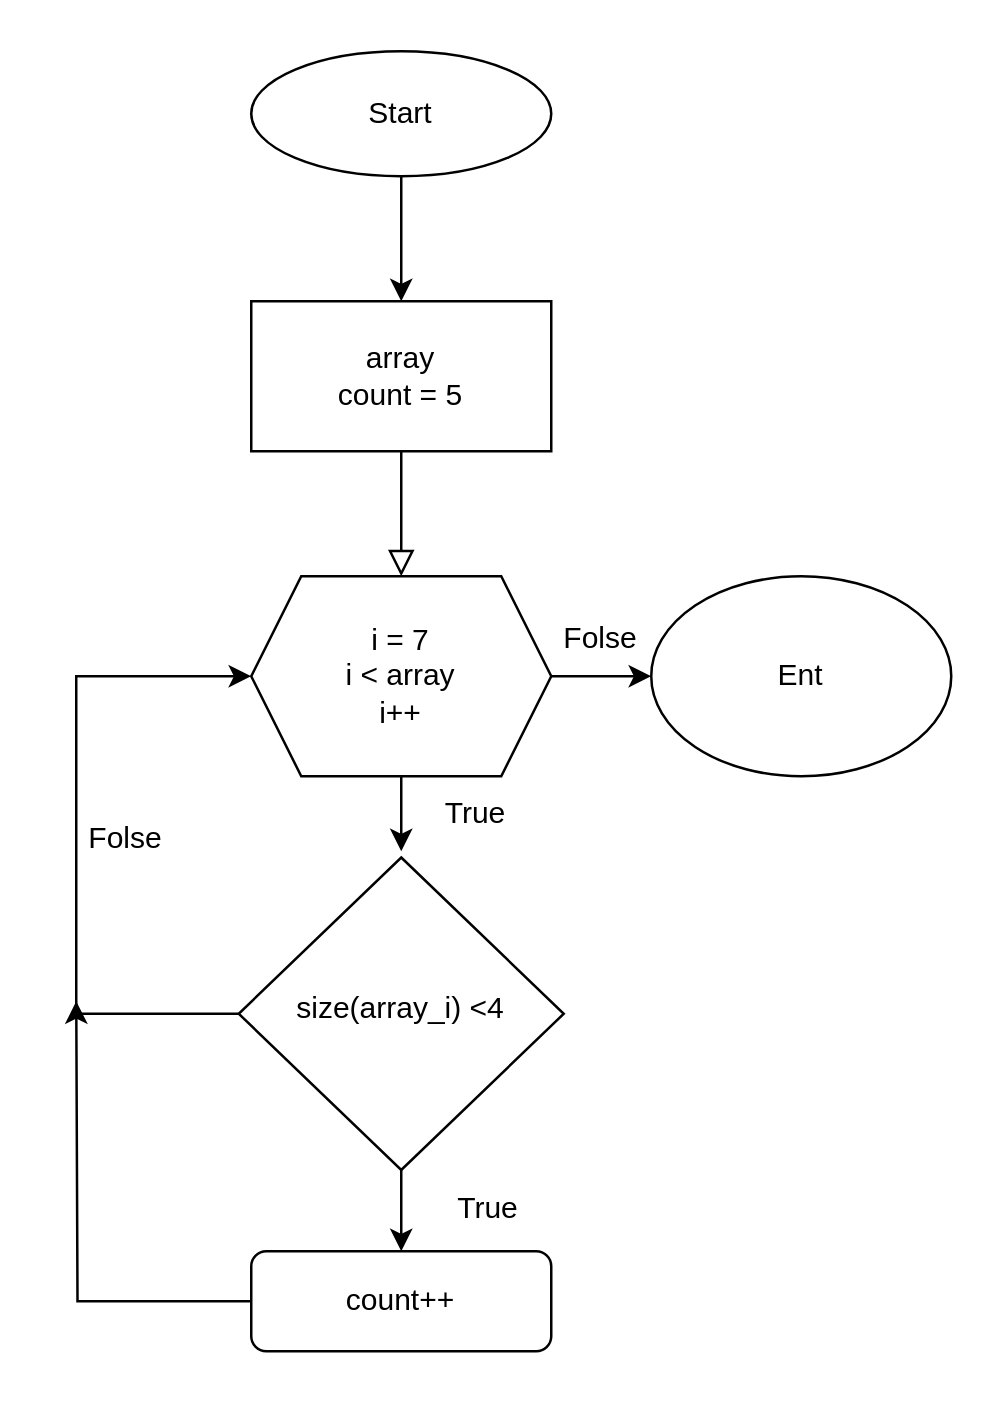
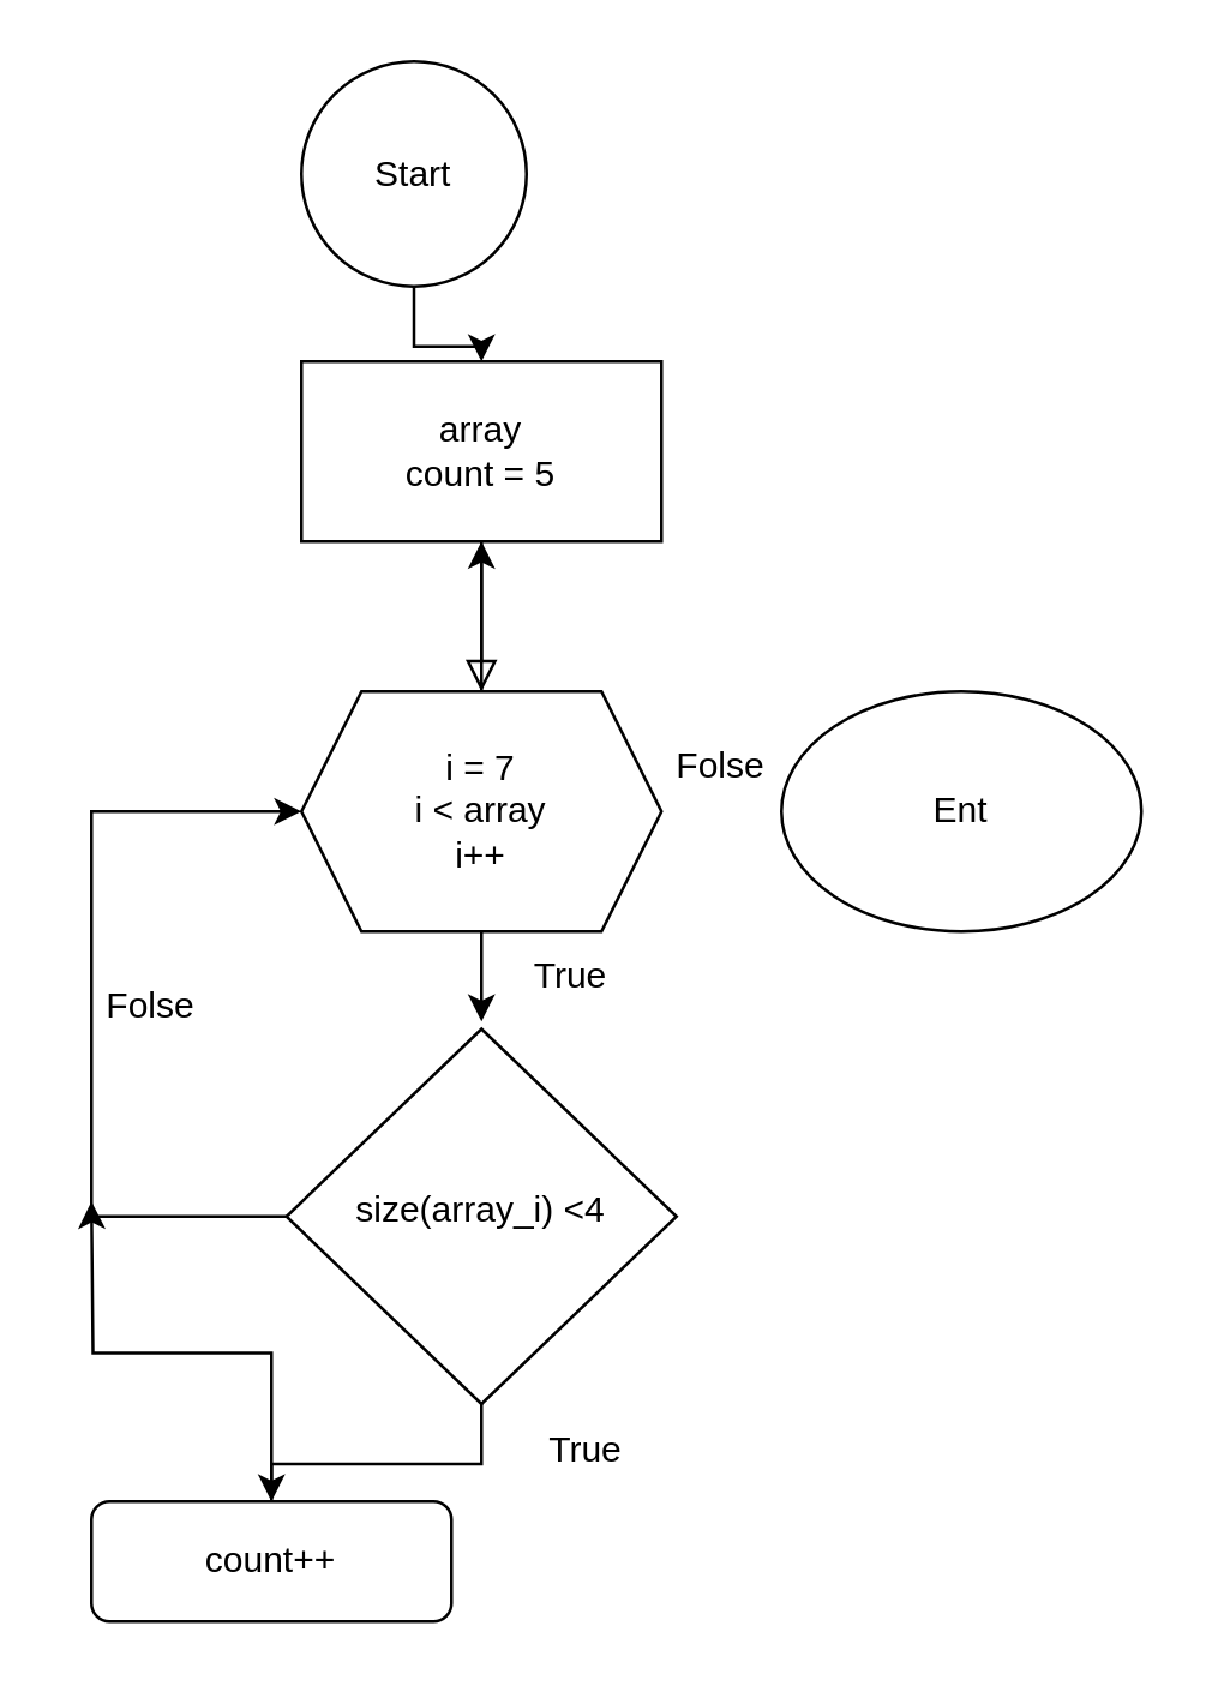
- <mxCell id="10" value="Start" style="ellipse;whiteSpace=wrap;html=1;" vertex="1" parent="1"><mxGeometry x="100" y="20" width="120" height="50" as="geometry" /></mxCell>
+ <mxCell id="10" value="Start" style="ellipse;whiteSpace=wrap;html=1;" vertex="1" parent="1"><mxGeometry x="100" y="20" width="75" height="75" as="geometry" /></mxCell>
- <mxCell id="11" style="edgeStyle=orthogonalEdgeStyle;rounded=0;orthogonalLoop=1;jettySize=auto;html=1;entryX=0;entryY=0.5;entryDx=0;entryDy=0;" edge="1" parent="1" source="12" target="13"><mxGeometry relative="1" as="geometry" /></mxCell>
+ <mxCell id="11" style="edgeStyle=orthogonalEdgeStyle;rounded=0;orthogonalLoop=1;jettySize=auto;html=1;" edge="1" parent="1" source="12" target="8"><mxGeometry relative="1" as="geometry" /></mxCell>
- <mxCell id="7" value="count++" style="rounded=1;whiteSpace=wrap;html=1;fontSize=12;glass=0;strokeWidth=1;shadow=0;" parent="1" vertex="1"><mxGeometry x="100" y="500" width="120" height="40" as="geometry" /></mxCell>
+ <mxCell id="7" value="count++" style="rounded=1;whiteSpace=wrap;html=1;fontSize=12;glass=0;strokeWidth=1;shadow=0;" parent="1" vertex="1"><mxGeometry x="30" y="500" width="120" height="40" as="geometry" /></mxCell>
